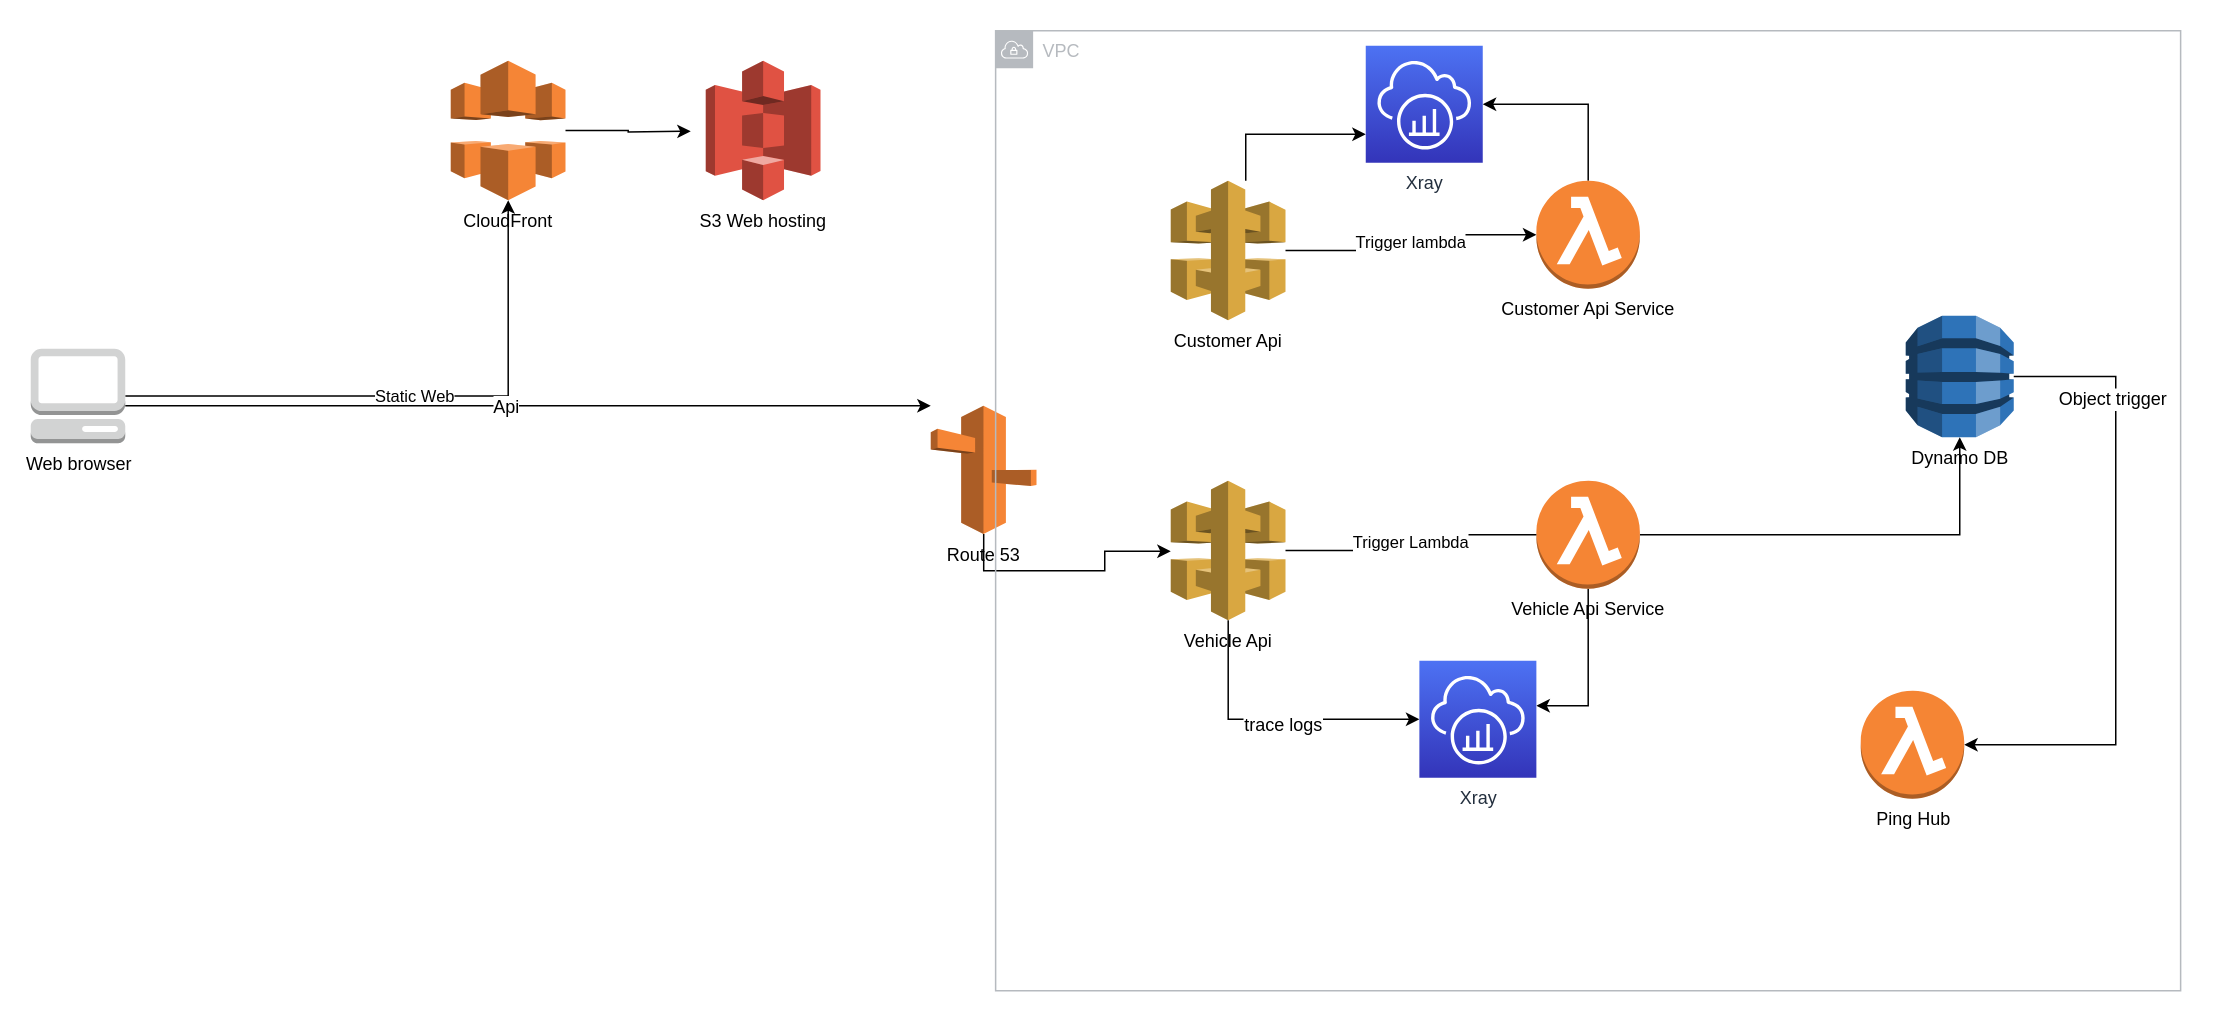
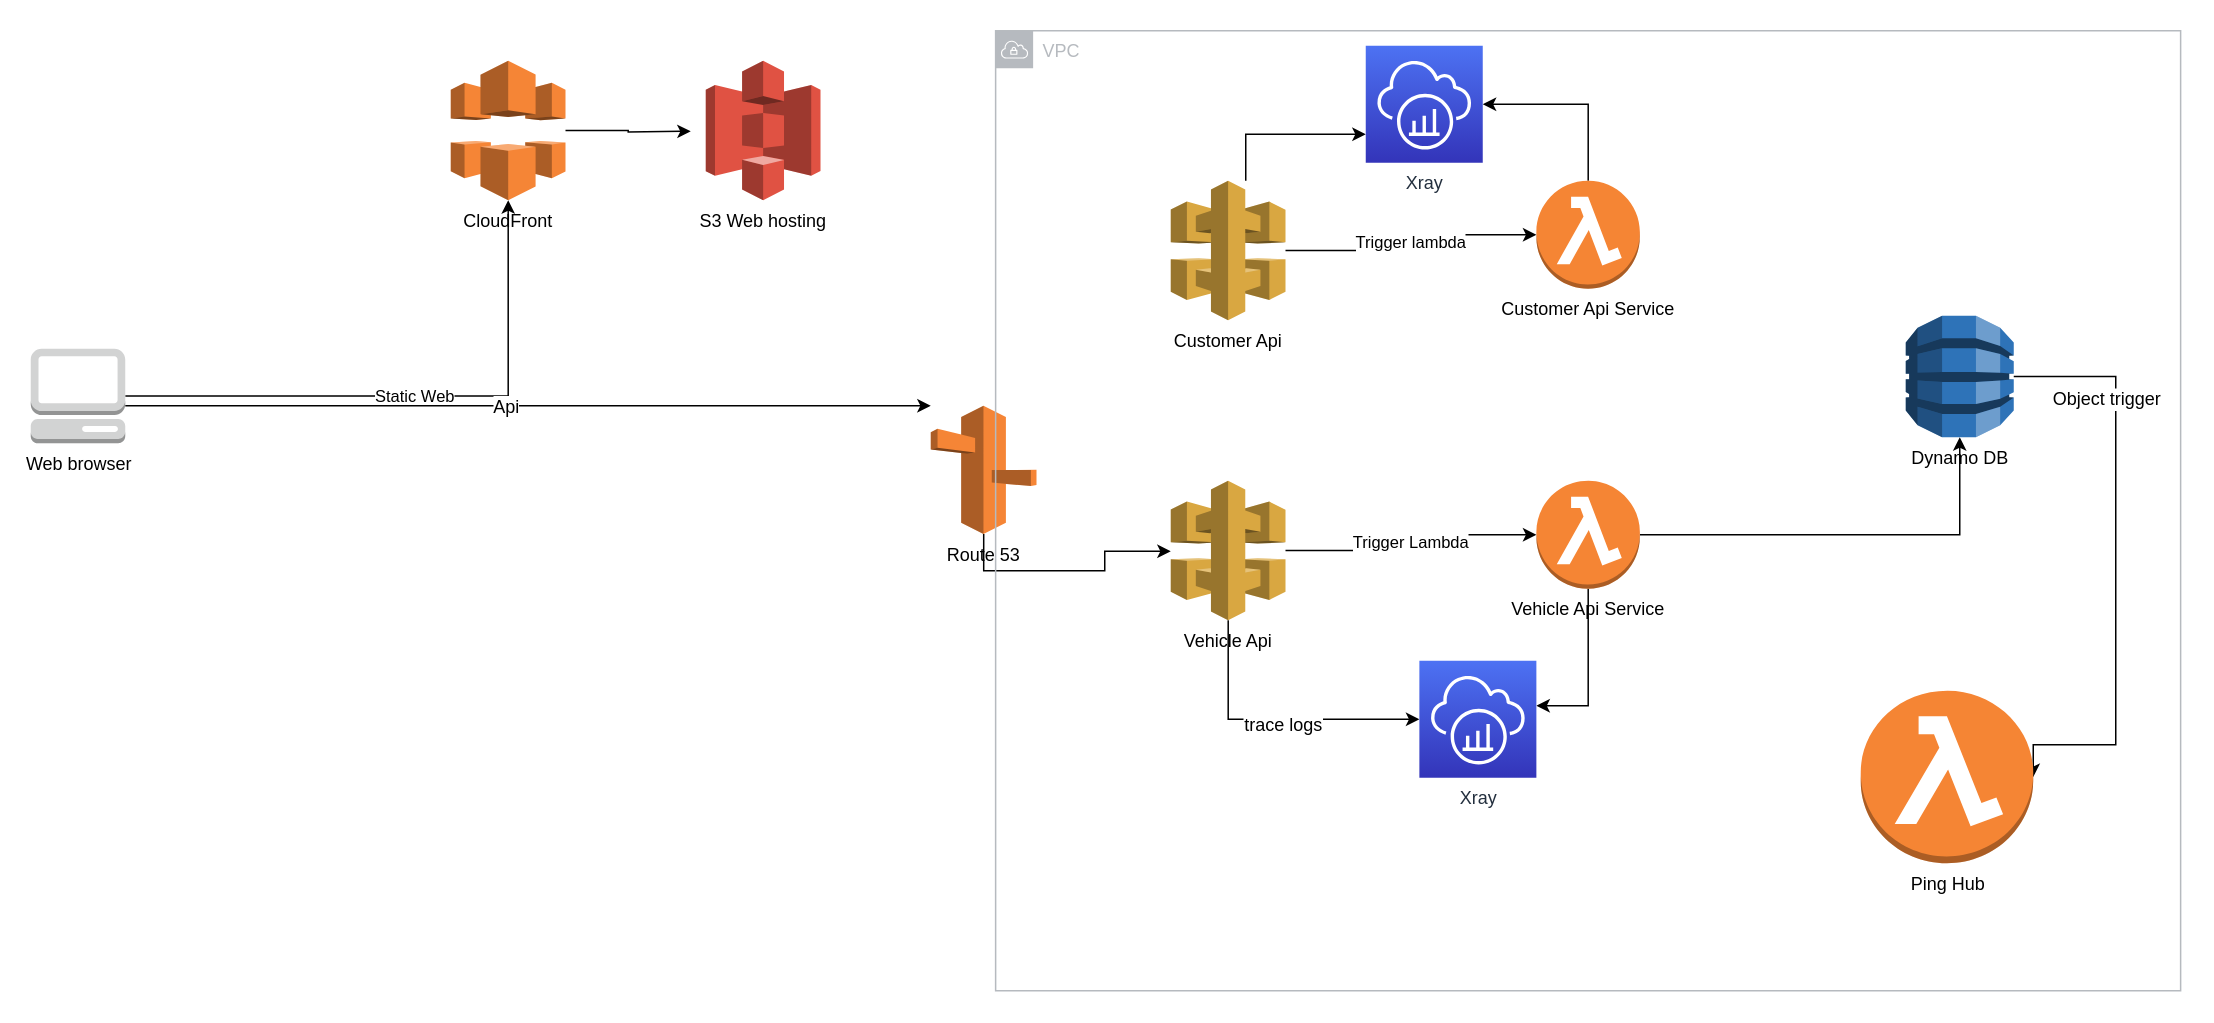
- <mxCell id="13" value="Trigger Lambda" style="edgeStyle=orthogonalEdgeStyle;rounded=0;orthogonalLoop=1;jettySize=auto;html=1;endArrow=none;" edge="1" parent="1" source="16" target="4"><mxGeometry relative="1" as="geometry" /></mxCell>
+ <mxCell id="13" value="Trigger Lambda" style="edgeStyle=orthogonalEdgeStyle;rounded=0;orthogonalLoop=1;jettySize=auto;html=1;" edge="1" parent="1" source="16" target="4"><mxGeometry relative="1" as="geometry" /></mxCell>
- <mxCell id="17" value="Ping Hub" style="outlineConnect=0;dashed=0;verticalLabelPosition=bottom;verticalAlign=top;align=center;html=1;shape=mxgraph.aws3.lambda_function;fillColor=#F58534;gradientColor=none;" vertex="1" parent="1"><mxGeometry x="1240" y="460" width="69" height="72" as="geometry" /></mxCell>
+ <mxCell id="17" value="Ping Hub" style="outlineConnect=0;dashed=0;verticalLabelPosition=bottom;verticalAlign=top;align=center;html=1;shape=mxgraph.aws3.lambda_function;fillColor=#F58534;gradientColor=none;" vertex="1" parent="1"><mxGeometry x="1240" y="460" width="115" height="115" as="geometry" /></mxCell>
